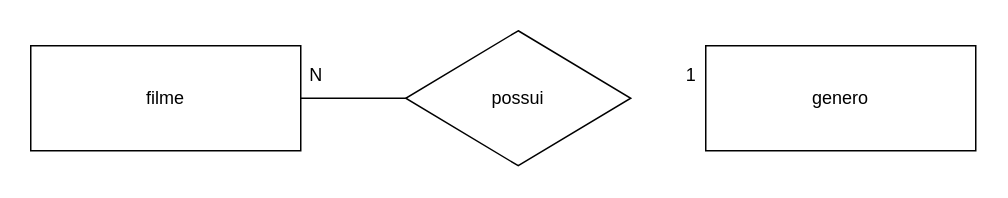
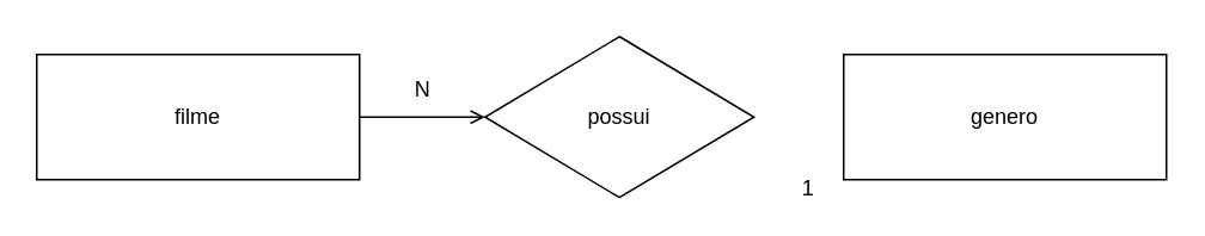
- <mxCell id="6" value="N" style="text;html=1;align=center;verticalAlign=middle;resizable=0;points=[];autosize=1;strokeColor=none;" vertex="1" parent="1"><mxGeometry x="200" y="40" width="20" height="20" as="geometry" /></mxCell>
+ <mxCell id="6" value="N" style="text;html=1;align=center;verticalAlign=middle;resizable=0;points=[];autosize=1;strokeColor=none;" vertex="1" parent="1"><mxGeometry x="225" y="40" width="20" height="20" as="geometry" /></mxCell>
- <mxCell id="7" value="1" style="text;html=1;align=center;verticalAlign=middle;resizable=0;points=[];autosize=1;strokeColor=none;" vertex="1" parent="1"><mxGeometry x="450" y="40" width="20" height="20" as="geometry" /></mxCell>
+ <mxCell id="7" value="1" style="text;html=1;align=center;verticalAlign=middle;resizable=0;points=[];autosize=1;strokeColor=none;" vertex="1" parent="1"><mxGeometry x="440" y="95" width="20" height="20" as="geometry" /></mxCell>
- <mxCell id="2" style="edgeStyle=orthogonalEdgeStyle;rounded=0;orthogonalLoop=1;jettySize=auto;html=1;exitX=1;exitY=0.5;exitDx=0;exitDy=0;entryX=0;entryY=0.5;entryDx=0;entryDy=0;endArrow=none;endFill=0;" edge="1" parent="1" source="3" target="5"><mxGeometry relative="1" as="geometry" /></mxCell>
+ <mxCell id="2" style="edgeStyle=orthogonalEdgeStyle;rounded=0;orthogonalLoop=1;jettySize=auto;html=1;exitX=1;exitY=0.5;exitDx=0;exitDy=0;entryX=0;entryY=0.5;entryDx=0;entryDy=0;endArrow=open;endFill=0;" edge="1" parent="1" source="3" target="5"><mxGeometry relative="1" as="geometry" /></mxCell>
